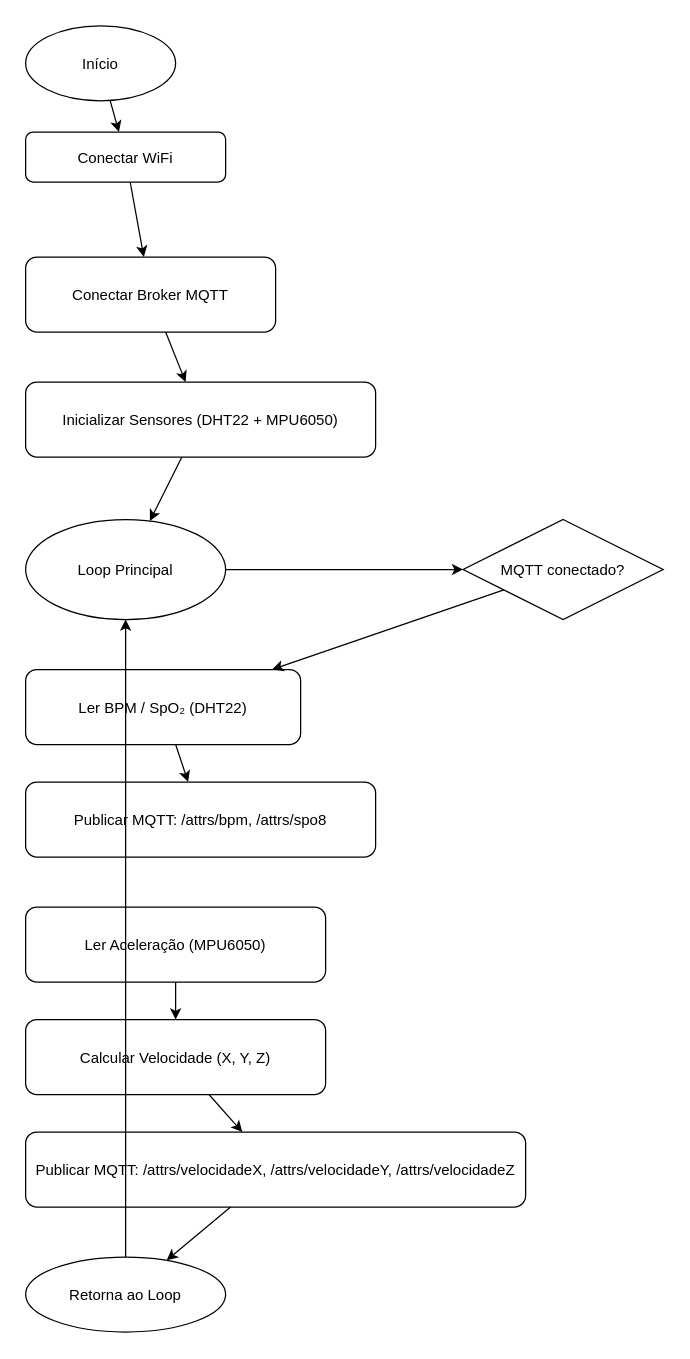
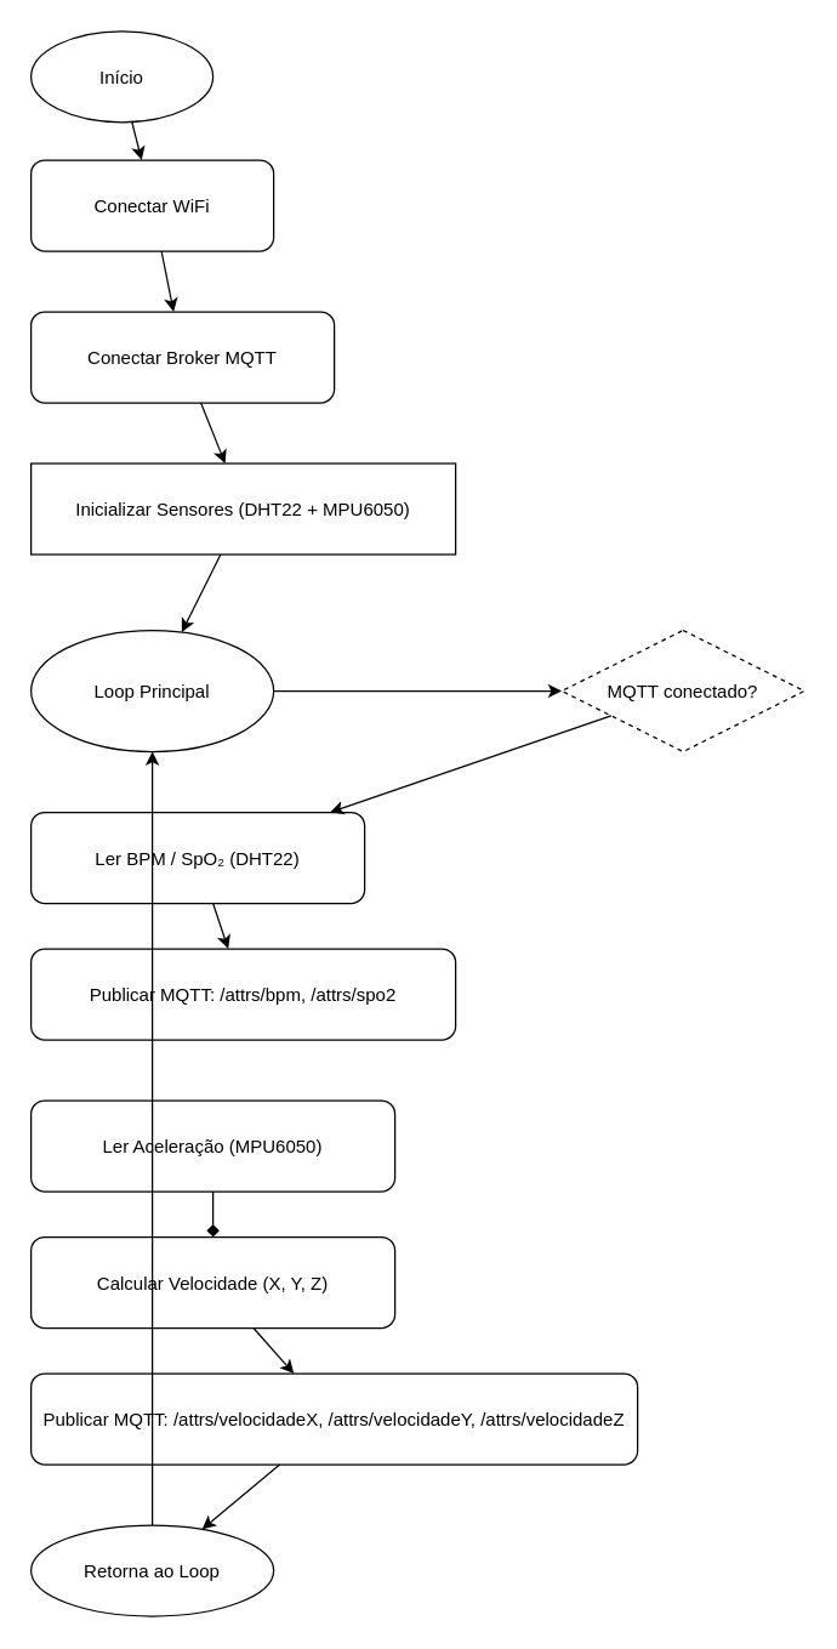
- <mxCell id="3" value="Conectar WiFi" style="rounded=1;fill=#dae8fc;stroke=#6c8ebf;" vertex="1" parent="1"><mxGeometry x="20" y="105" width="160" height="40" as="geometry" /></mxCell>
+ <mxCell id="3" value="Conectar WiFi" style="rounded=1;fill=#dae8fc;stroke=#6c8ebf;" vertex="1" parent="1"><mxGeometry x="20" y="105" width="160" height="60" as="geometry" /></mxCell>
- <mxCell id="5" value="Inicializar Sensores (DHT22 + MPU6050)" style="rounded=1;fill=#fff2cc;stroke=#d6b656;" vertex="1" parent="1"><mxGeometry x="20" y="305" width="280" height="60" as="geometry" /></mxCell>
+ <mxCell id="5" value="Inicializar Sensores (DHT22 + MPU6050)" style="fill=#fff2cc;stroke=#d6b656;rounded=0;" vertex="1" parent="1"><mxGeometry x="20" y="305" width="280" height="60" as="geometry" /></mxCell>
- <mxCell id="7" value="MQTT conectado?" style="rhombus;fill=#ffe6cc;stroke=#d79b00;" vertex="1" parent="1"><mxGeometry x="370" y="415" width="160" height="80" as="geometry" /></mxCell>
+ <mxCell id="7" value="MQTT conectado?" style="rhombus;fill=#ffe6cc;stroke=#d79b00;dashed=1;" vertex="1" parent="1"><mxGeometry x="370" y="415" width="160" height="80" as="geometry" /></mxCell>
- <mxCell id="9" value="Publicar MQTT: /attrs/bpm, /attrs/spo8" style="rounded=1;fill=#e1d5e7;stroke=#9673a6;" vertex="1" parent="1"><mxGeometry x="20" y="625" width="280" height="60" as="geometry" /></mxCell>
+ <mxCell id="9" value="Publicar MQTT: /attrs/bpm, /attrs/spo2" style="rounded=1;fill=#e1d5e7;stroke=#9673a6;" vertex="1" parent="1"><mxGeometry x="20" y="625" width="280" height="60" as="geometry" /></mxCell>
- <mxCell id="21" edge="1" parent="1" source="10" target="11"><mxGeometry relative="1" as="geometry" /></mxCell>
+ <mxCell id="21" edge="1" parent="1" source="10" target="11" style="endArrow=diamond;"><mxGeometry relative="1" as="geometry" /></mxCell>
